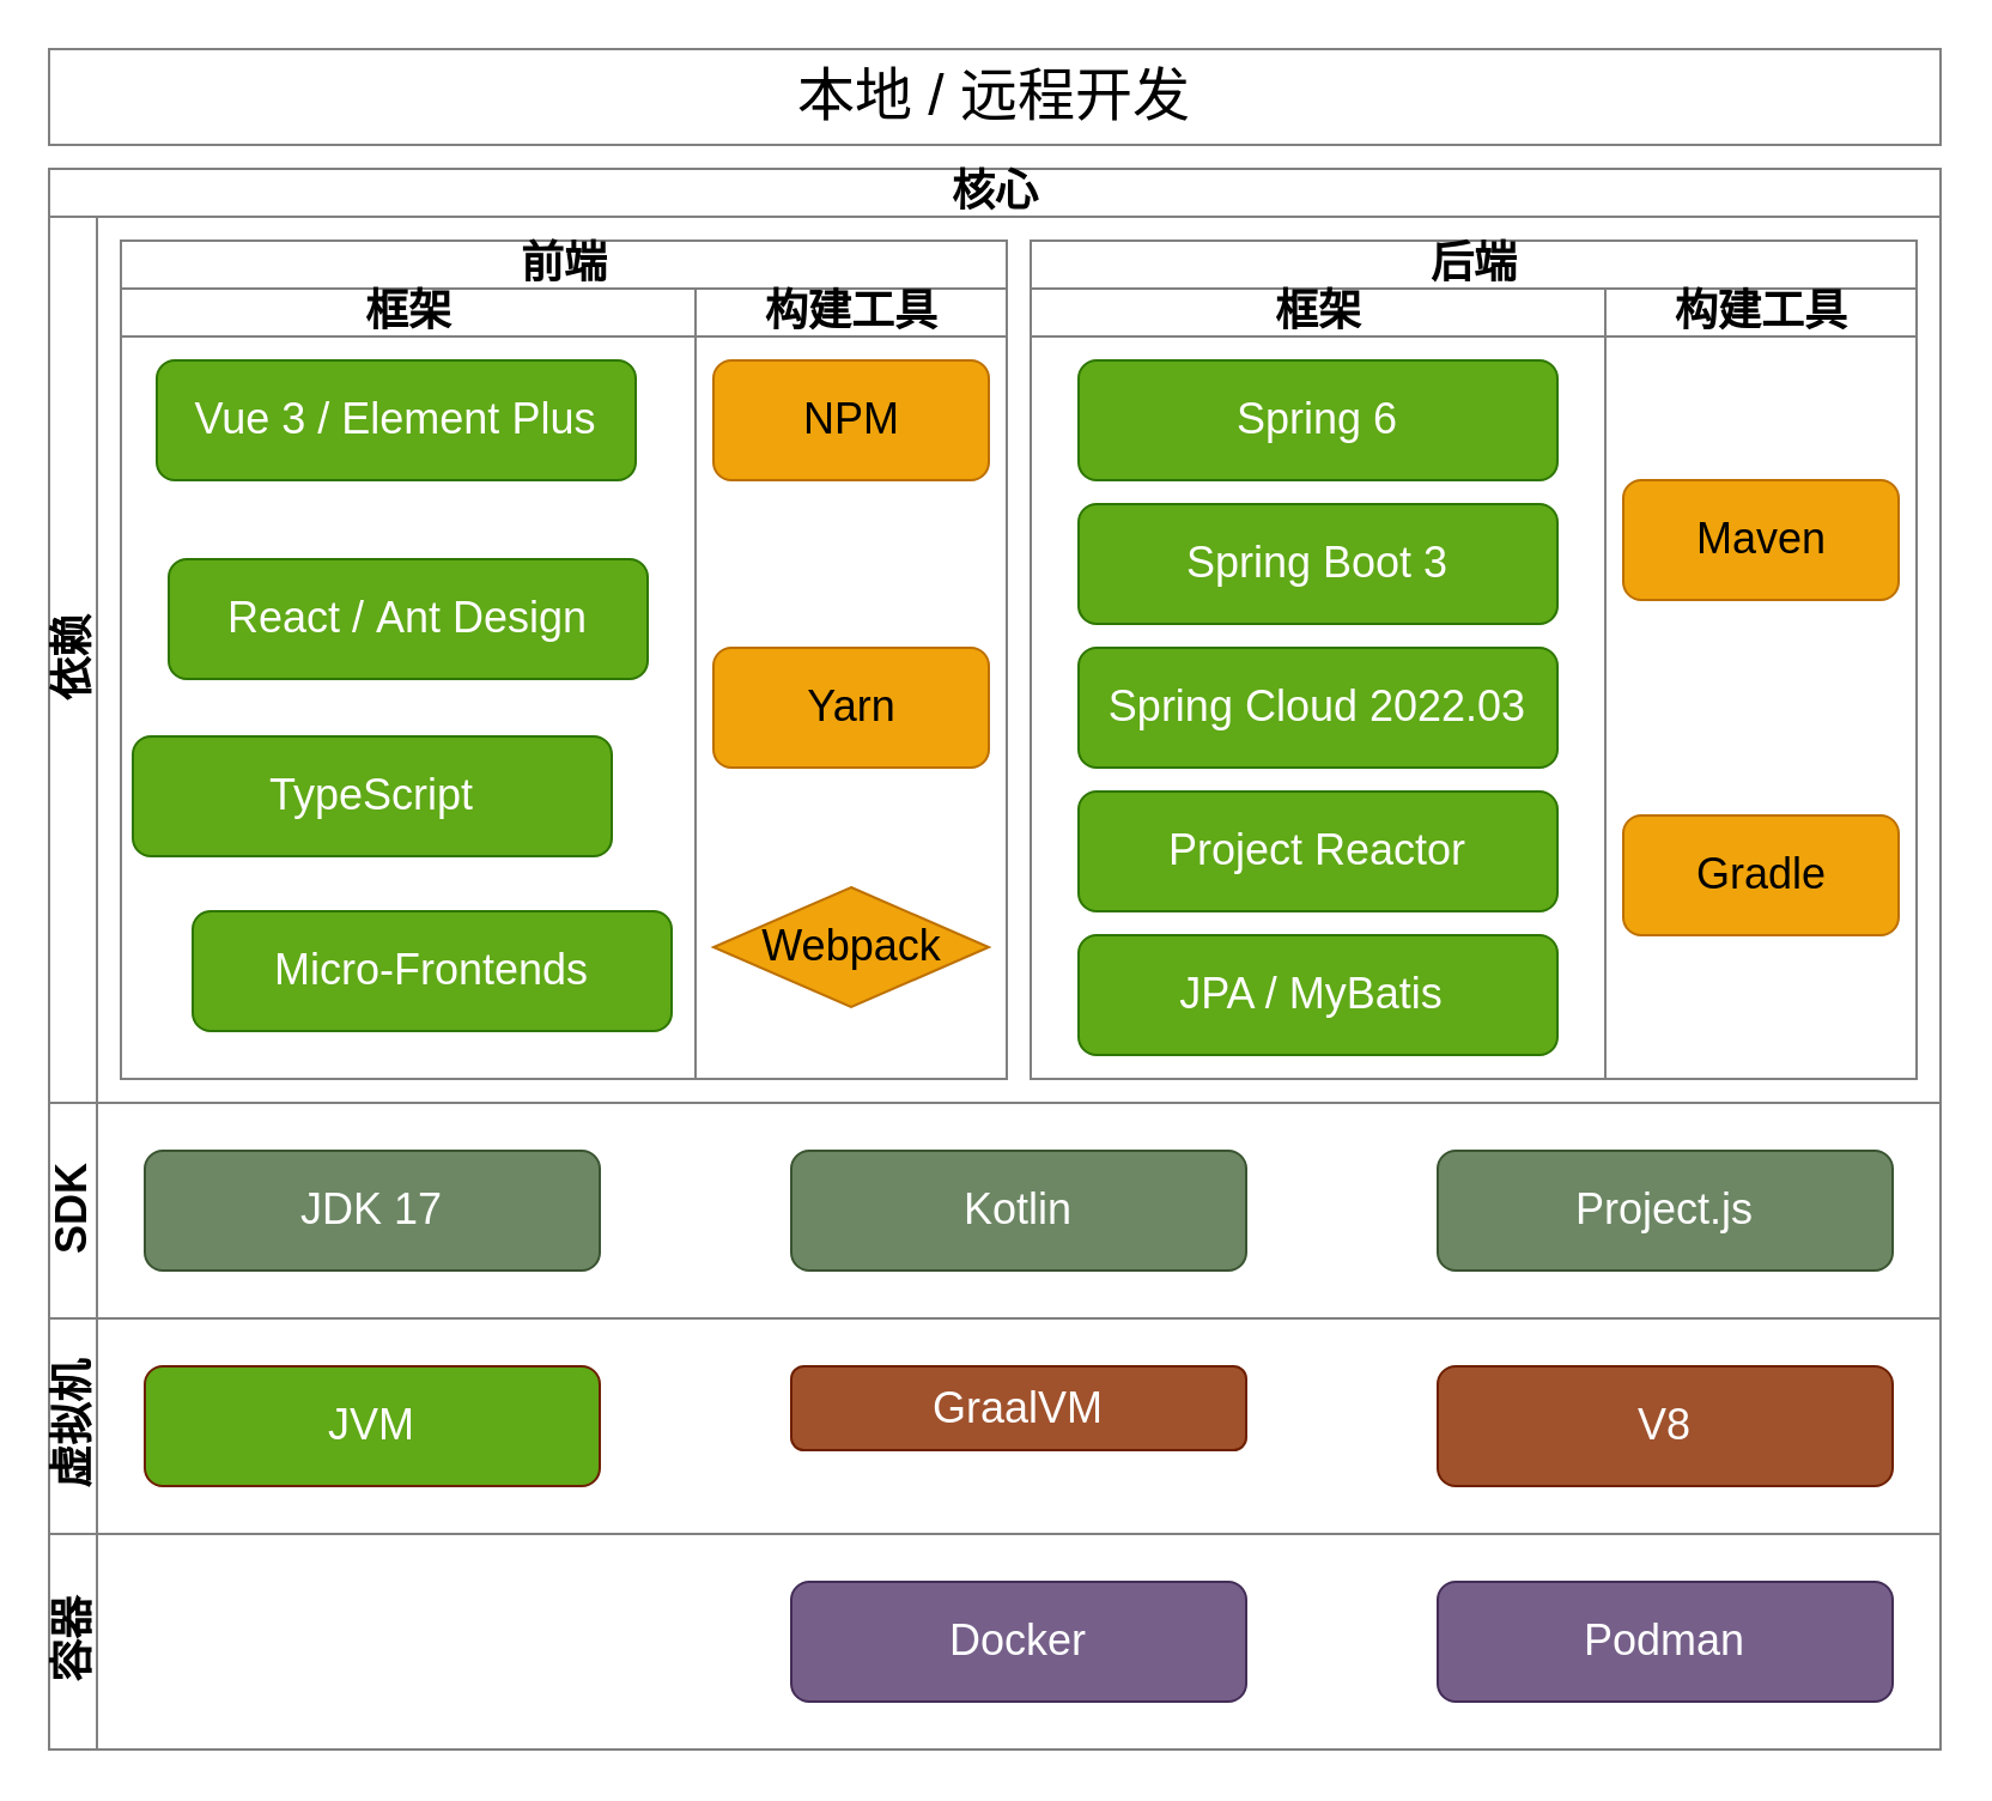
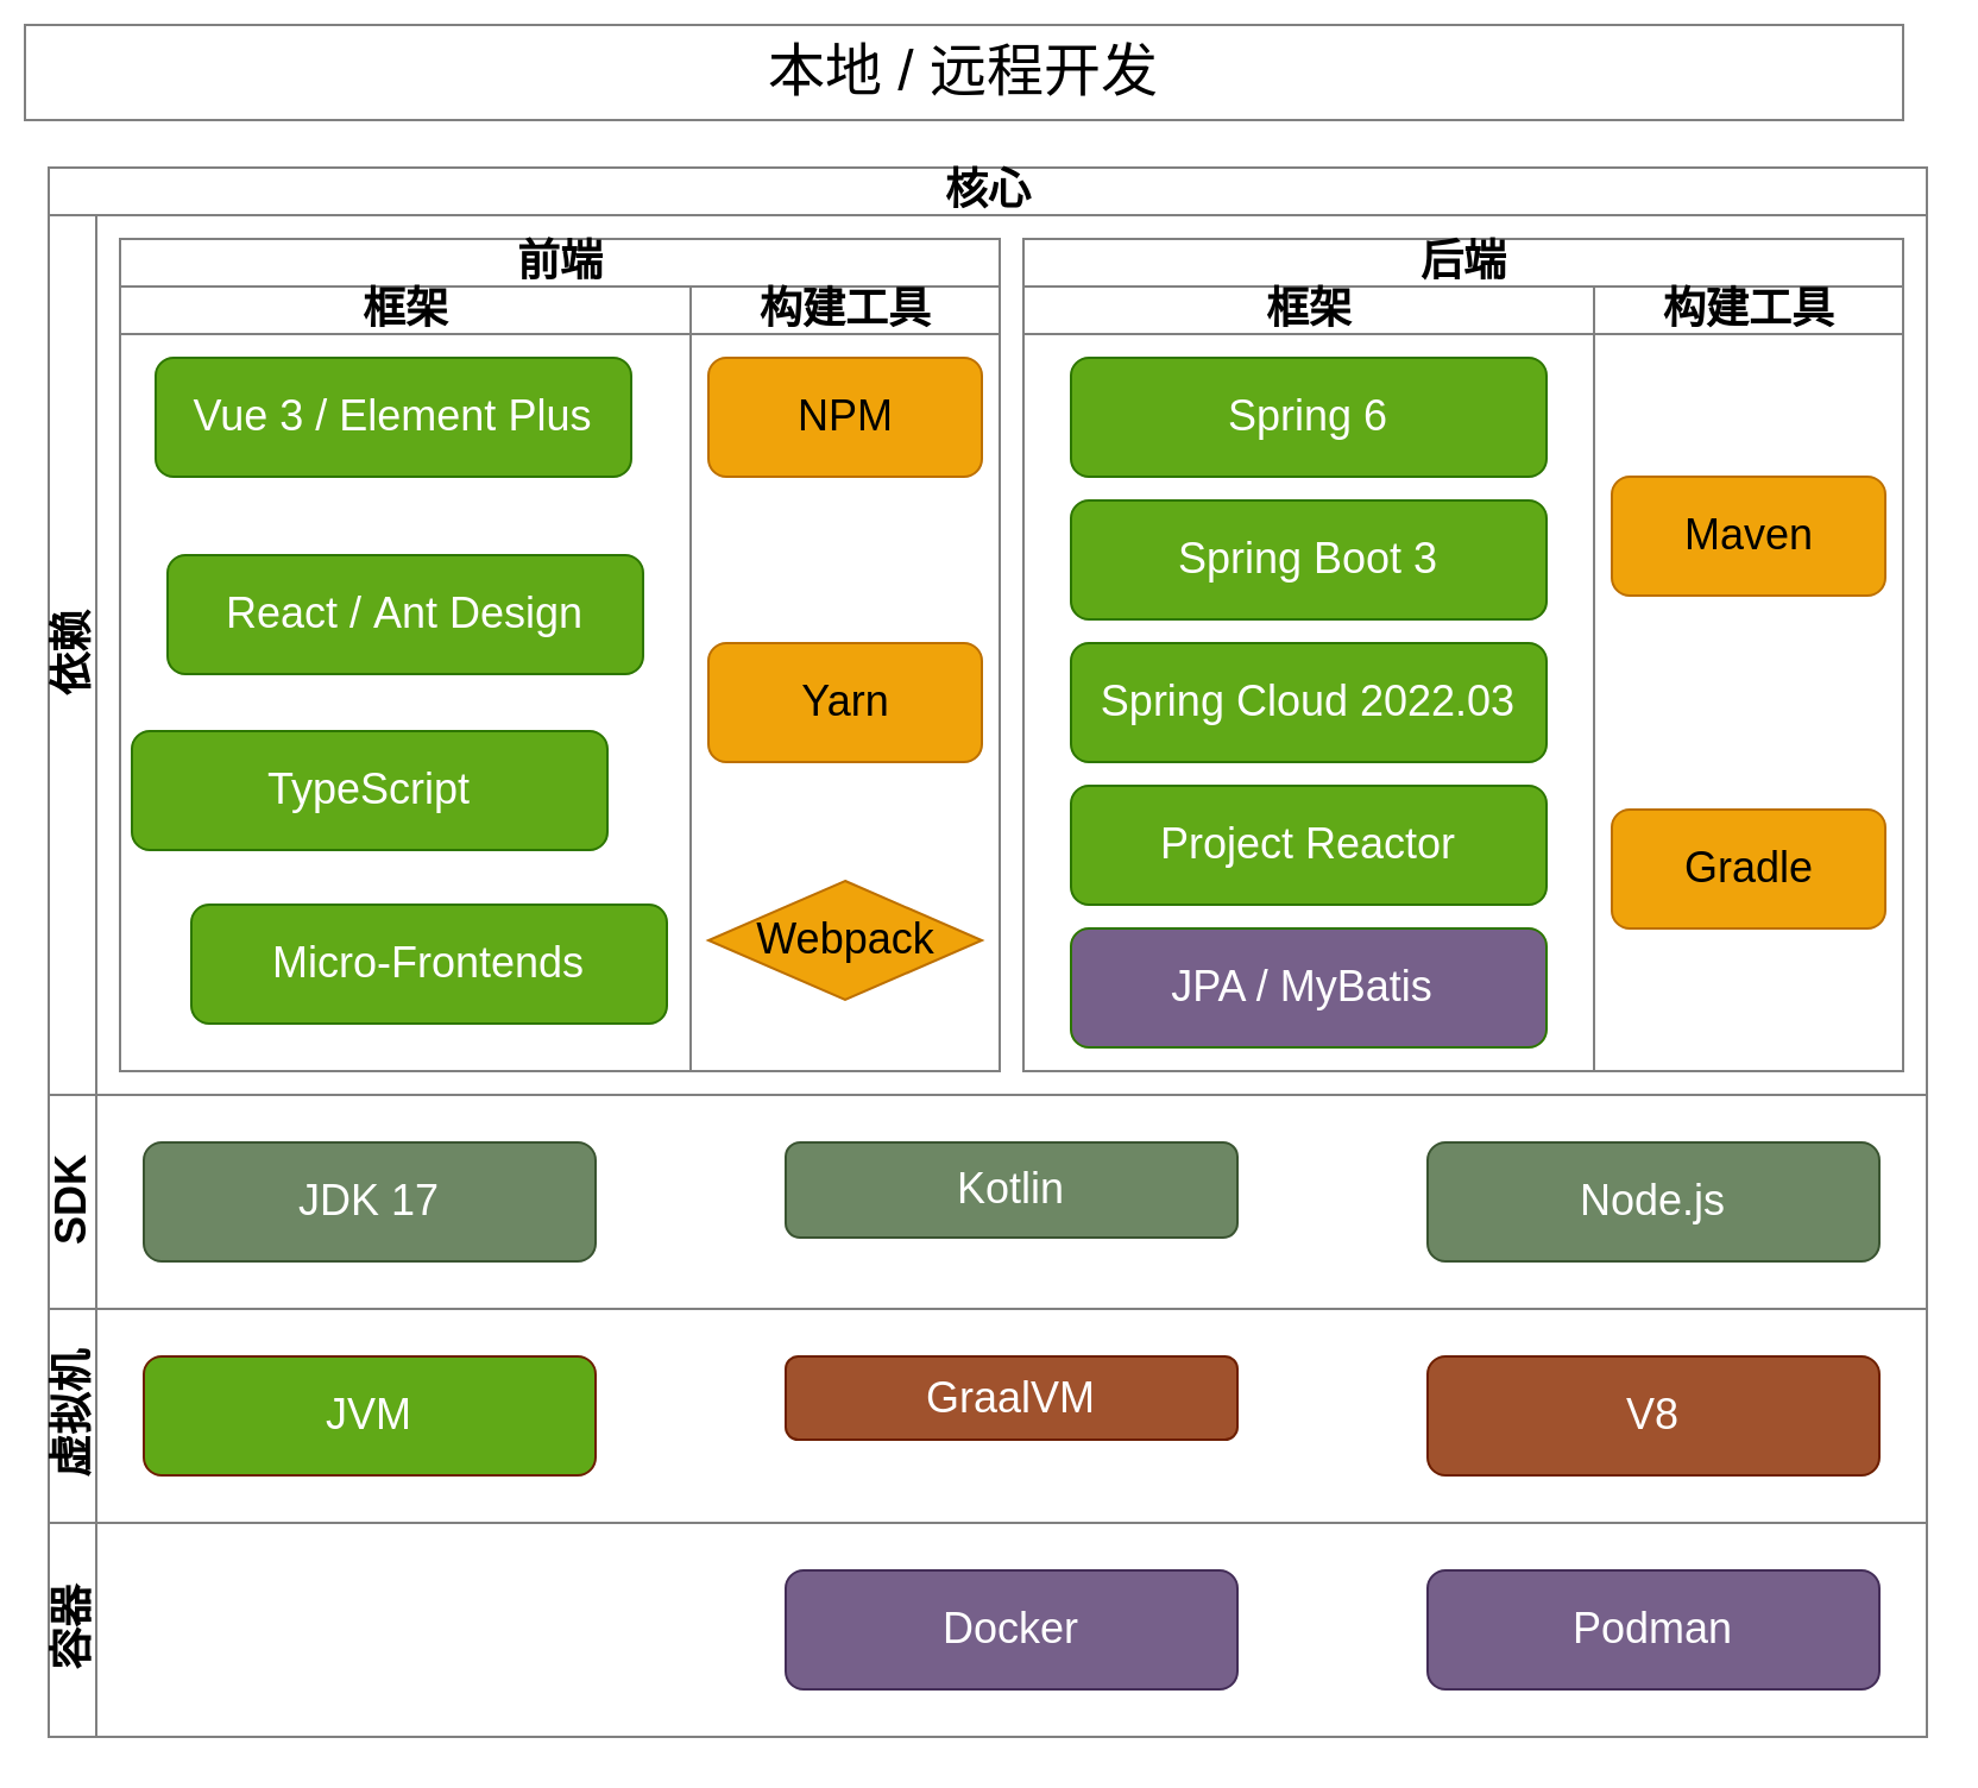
- <mxCell id="35" value="&lt;font style=&quot;font-size: 24px;&quot;&gt;本地 / 远程开发&lt;/font&gt;" style="rounded=0;whiteSpace=wrap;html=1;strokeColor=#808080;" vertex="1" parent="1"><mxGeometry x="20" y="20" width="790" height="40" as="geometry" /></mxCell>
+ <mxCell id="35" value="&lt;font style=&quot;font-size: 24px;&quot;&gt;本地 / 远程开发&lt;/font&gt;" style="rounded=0;whiteSpace=wrap;html=1;strokeColor=#808080;" vertex="1" parent="1"><mxGeometry x="10" y="10" width="790" height="40" as="geometry" /></mxCell>
- <mxCell id="17" value="&lt;font size=&quot;4&quot;&gt;JPA / MyBatis&amp;nbsp;&lt;/font&gt;" style="rounded=1;whiteSpace=wrap;html=1;fillColor=#60a917;strokeColor=#2D7600;fontColor=#ffffff;flipV=0;" vertex="1" parent="15"><mxGeometry x="20" y="270" width="200" height="50" as="geometry" /></mxCell>
+ <mxCell id="17" value="&lt;font size=&quot;4&quot;&gt;JPA / MyBatis&amp;nbsp;&lt;/font&gt;" style="rounded=1;whiteSpace=wrap;html=1;fillColor=#76608a;strokeColor=#2D7600;fontColor=#ffffff;flipV=0;" vertex="1" parent="15"><mxGeometry x="20" y="270" width="200" height="50" as="geometry" /></mxCell>
- <mxCell id="27" value="&lt;font size=&quot;4&quot;&gt;Kotlin&lt;/font&gt;" style="rounded=1;whiteSpace=wrap;html=1;fillColor=#6d8764;strokeColor=#3A5431;fontColor=#ffffff;" vertex="1" parent="24"><mxGeometry x="310" y="20" width="190" height="50" as="geometry" /></mxCell>
+ <mxCell id="27" value="&lt;font size=&quot;4&quot;&gt;Kotlin&lt;/font&gt;" style="rounded=1;whiteSpace=wrap;html=1;fillColor=#6d8764;strokeColor=#3A5431;fontColor=#ffffff;" vertex="1" parent="24"><mxGeometry x="310" y="20" width="190" height="40" as="geometry" /></mxCell>
- <mxCell id="26" value="&lt;font size=&quot;4&quot;&gt;Project.js&lt;/font&gt;" style="rounded=1;whiteSpace=wrap;html=1;fillColor=#6d8764;strokeColor=#3A5431;fontColor=#ffffff;" vertex="1" parent="24"><mxGeometry x="580" y="20" width="190" height="50" as="geometry" /></mxCell>
+ <mxCell id="26" value="&lt;font size=&quot;4&quot;&gt;Node.js&lt;/font&gt;" style="rounded=1;whiteSpace=wrap;html=1;fillColor=#6d8764;strokeColor=#3A5431;fontColor=#ffffff;" vertex="1" parent="24"><mxGeometry x="580" y="20" width="190" height="50" as="geometry" /></mxCell>
